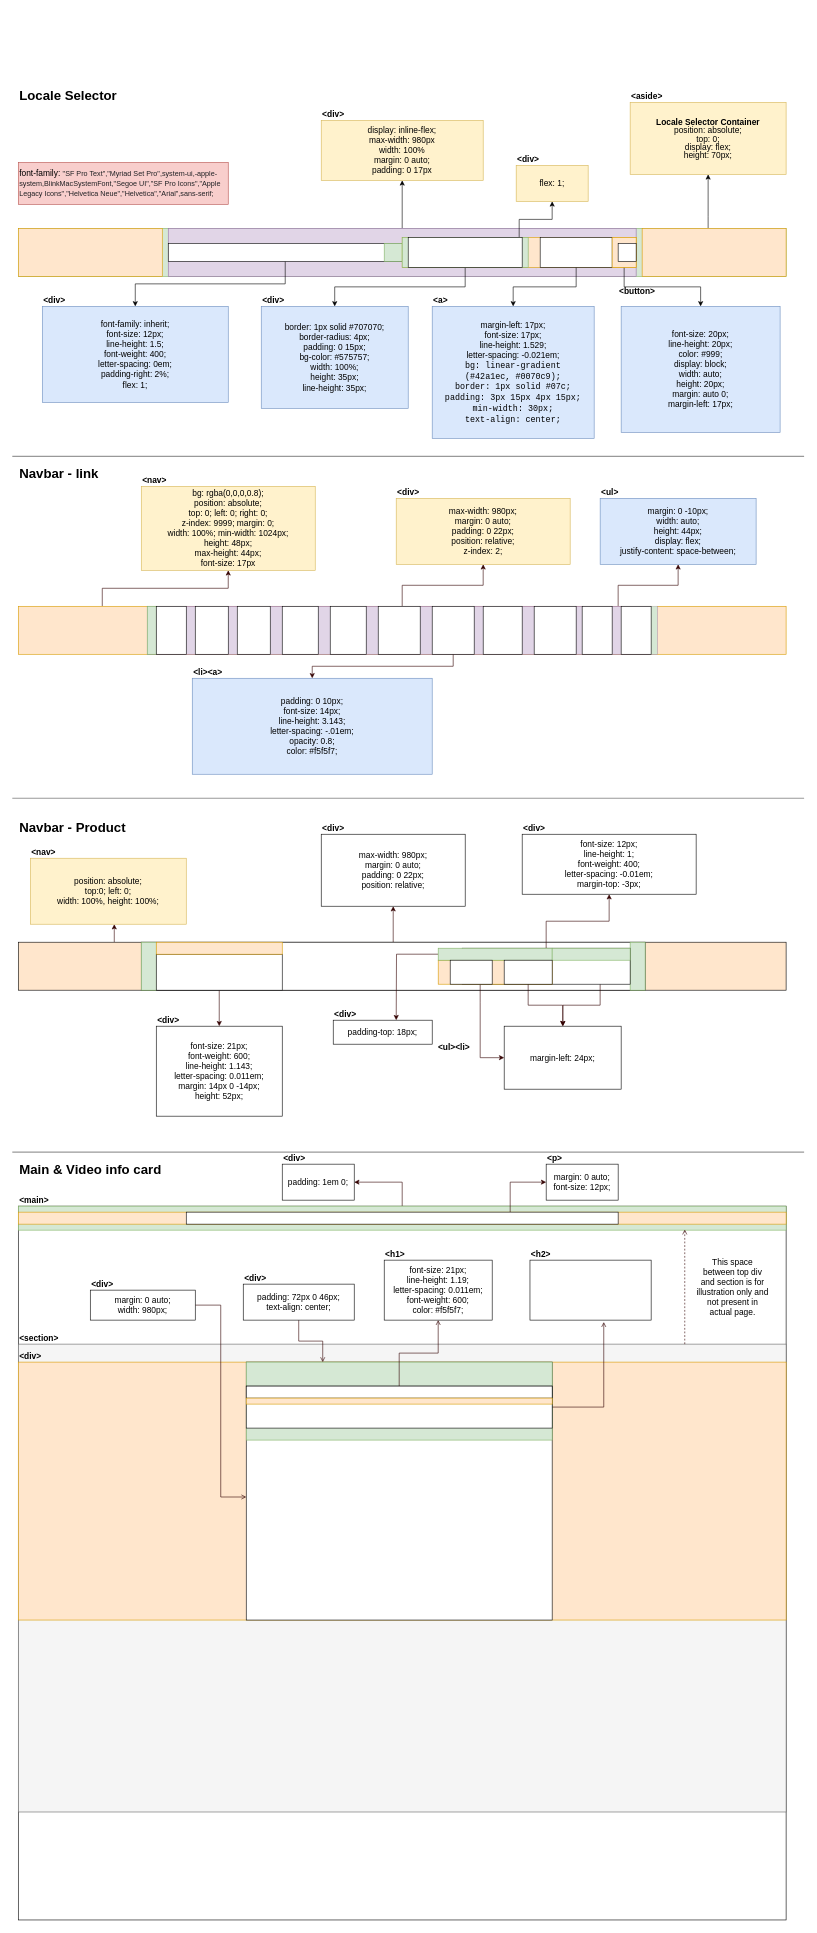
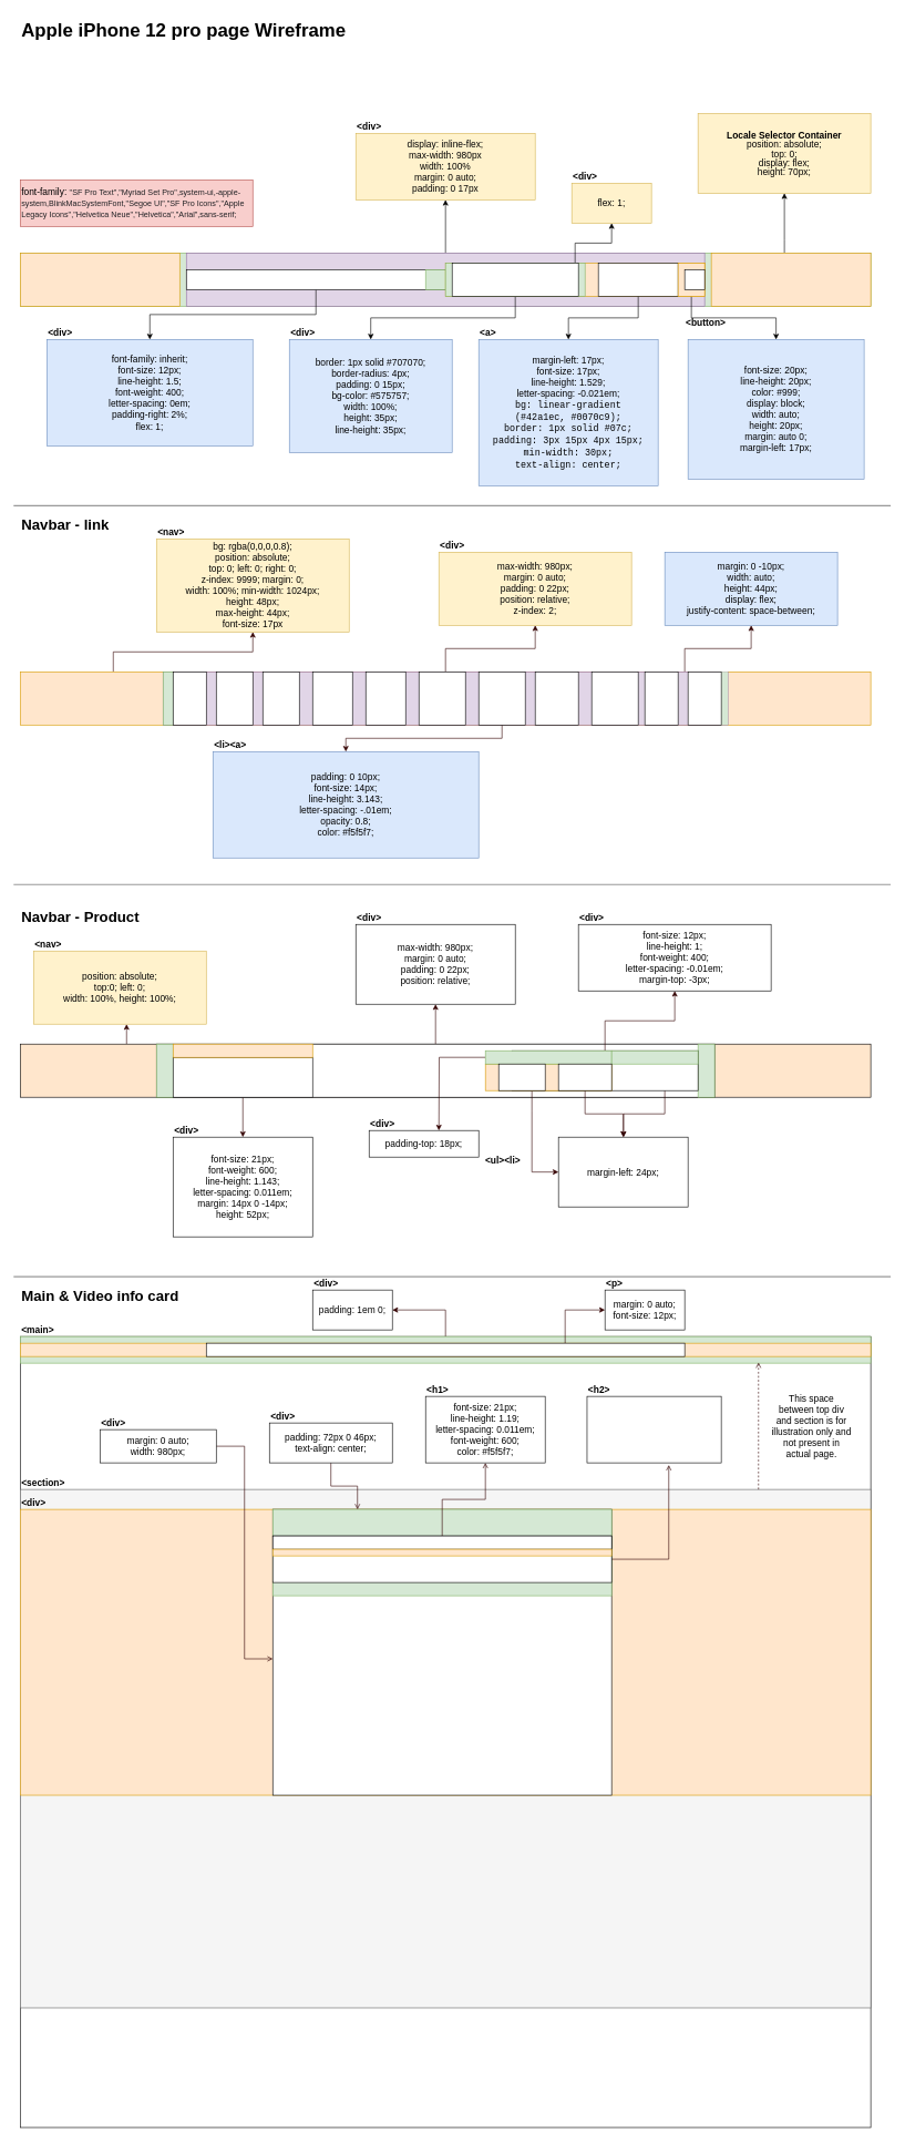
+ <mxCell id="4" value="Apple iPhone 12 pro page Wireframe" style="text;html=1;strokeColor=none;fillColor=none;align=left;verticalAlign=middle;whiteSpace=wrap;rounded=0;fontStyle=1;fontSize=28;" vertex="1" parent="1"><mxGeometry x="30" y="20" width="580" height="50" as="geometry" /></mxCell>
- <mxCell id="5" value="&lt;font style=&quot;font-size: 22px;&quot;&gt;Locale Selector&lt;/font&gt;" style="text;html=1;strokeColor=none;fillColor=none;align=left;verticalAlign=middle;whiteSpace=wrap;rounded=0;fontSize=22;fontStyle=1" vertex="1" parent="1"><mxGeometry x="30" y="140" width="250" height="40" as="geometry" /></mxCell>
- <mxCell id="13" value="&amp;lt;aside&amp;gt;" style="text;html=1;strokeColor=none;fillColor=none;align=left;verticalAlign=middle;whiteSpace=wrap;rounded=0;fontSize=14;fontStyle=1" vertex="1" parent="1"><mxGeometry x="1050" y="150" width="90" height="20" as="geometry" /></mxCell>
- <mxCell id="64" value="&amp;lt;ul&amp;gt;" style="text;html=1;strokeColor=none;fillColor=none;align=left;verticalAlign=middle;whiteSpace=wrap;rounded=0;fontSize=14;fontStyle=1" vertex="1" parent="1"><mxGeometry x="1000" y="810" width="90" height="20" as="geometry" /></mxCell>
